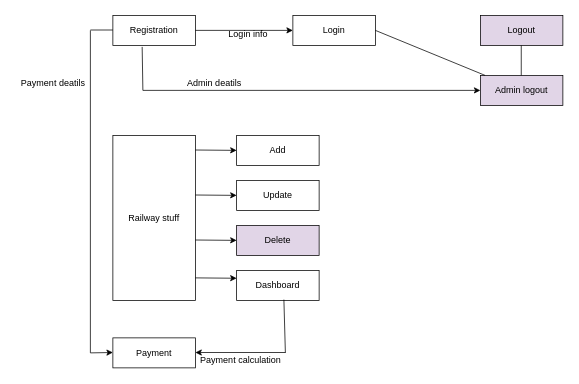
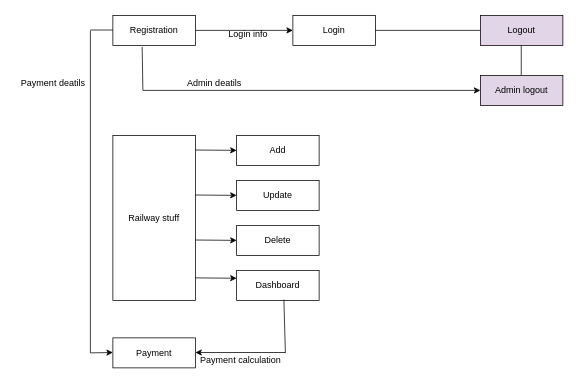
- <mxCell id="30" value="" style="endArrow=none;html=1;exitX=1;exitY=0.5;exitDx=0;exitDy=0;" edge="1" parent="1" source="5" target="9"><mxGeometry width="50" height="50" relative="1" as="geometry"><mxPoint x="530" y="65" as="sourcePoint" /><mxPoint x="580" y="15" as="targetPoint" /></mxGeometry></mxCell>
+ <mxCell id="30" value="" style="endArrow=none;html=1;entryX=0;entryY=0.5;entryDx=0;entryDy=0;exitX=1;exitY=0.5;exitDx=0;exitDy=0;" edge="1" parent="1" source="5" target="7"><mxGeometry width="50" height="50" relative="1" as="geometry"><mxPoint x="530" y="65" as="sourcePoint" /><mxPoint x="580" y="15" as="targetPoint" /></mxGeometry></mxCell>
- <mxCell id="15" value="Delete" style="rounded=0;whiteSpace=wrap;html=1;fillColor=#e1d5e7;" vertex="1" parent="1"><mxGeometry x="315" y="300" width="110" height="40" as="geometry" /></mxCell>
+ <mxCell id="15" value="Delete" style="rounded=0;whiteSpace=wrap;html=1;" vertex="1" parent="1"><mxGeometry x="315" y="300" width="110" height="40" as="geometry" /></mxCell>
